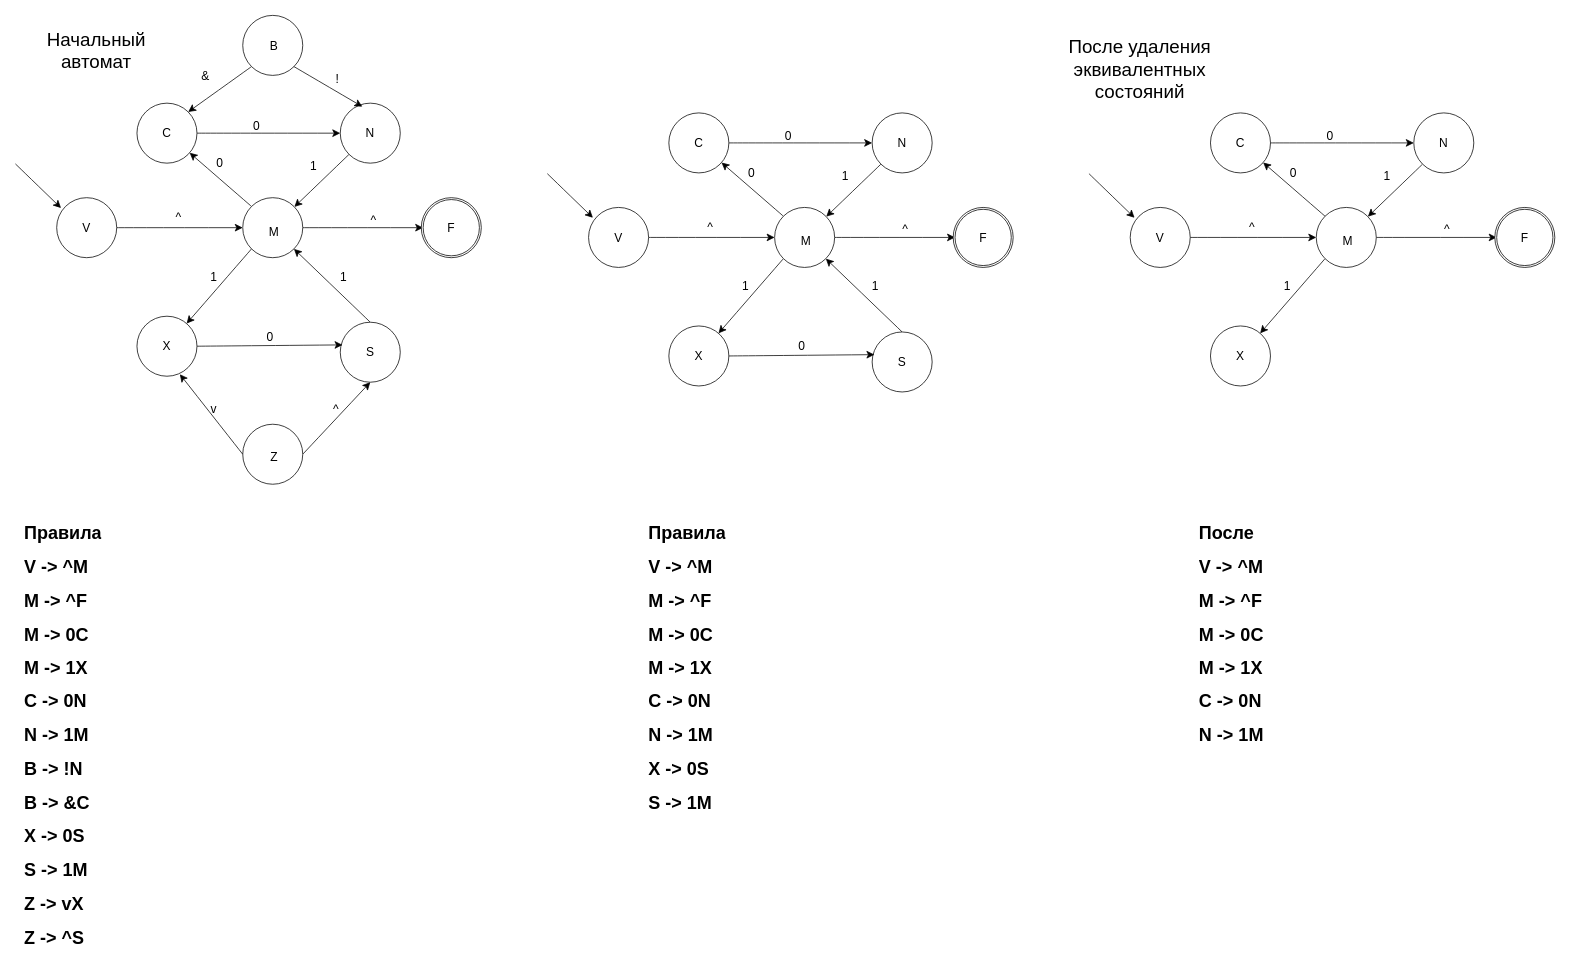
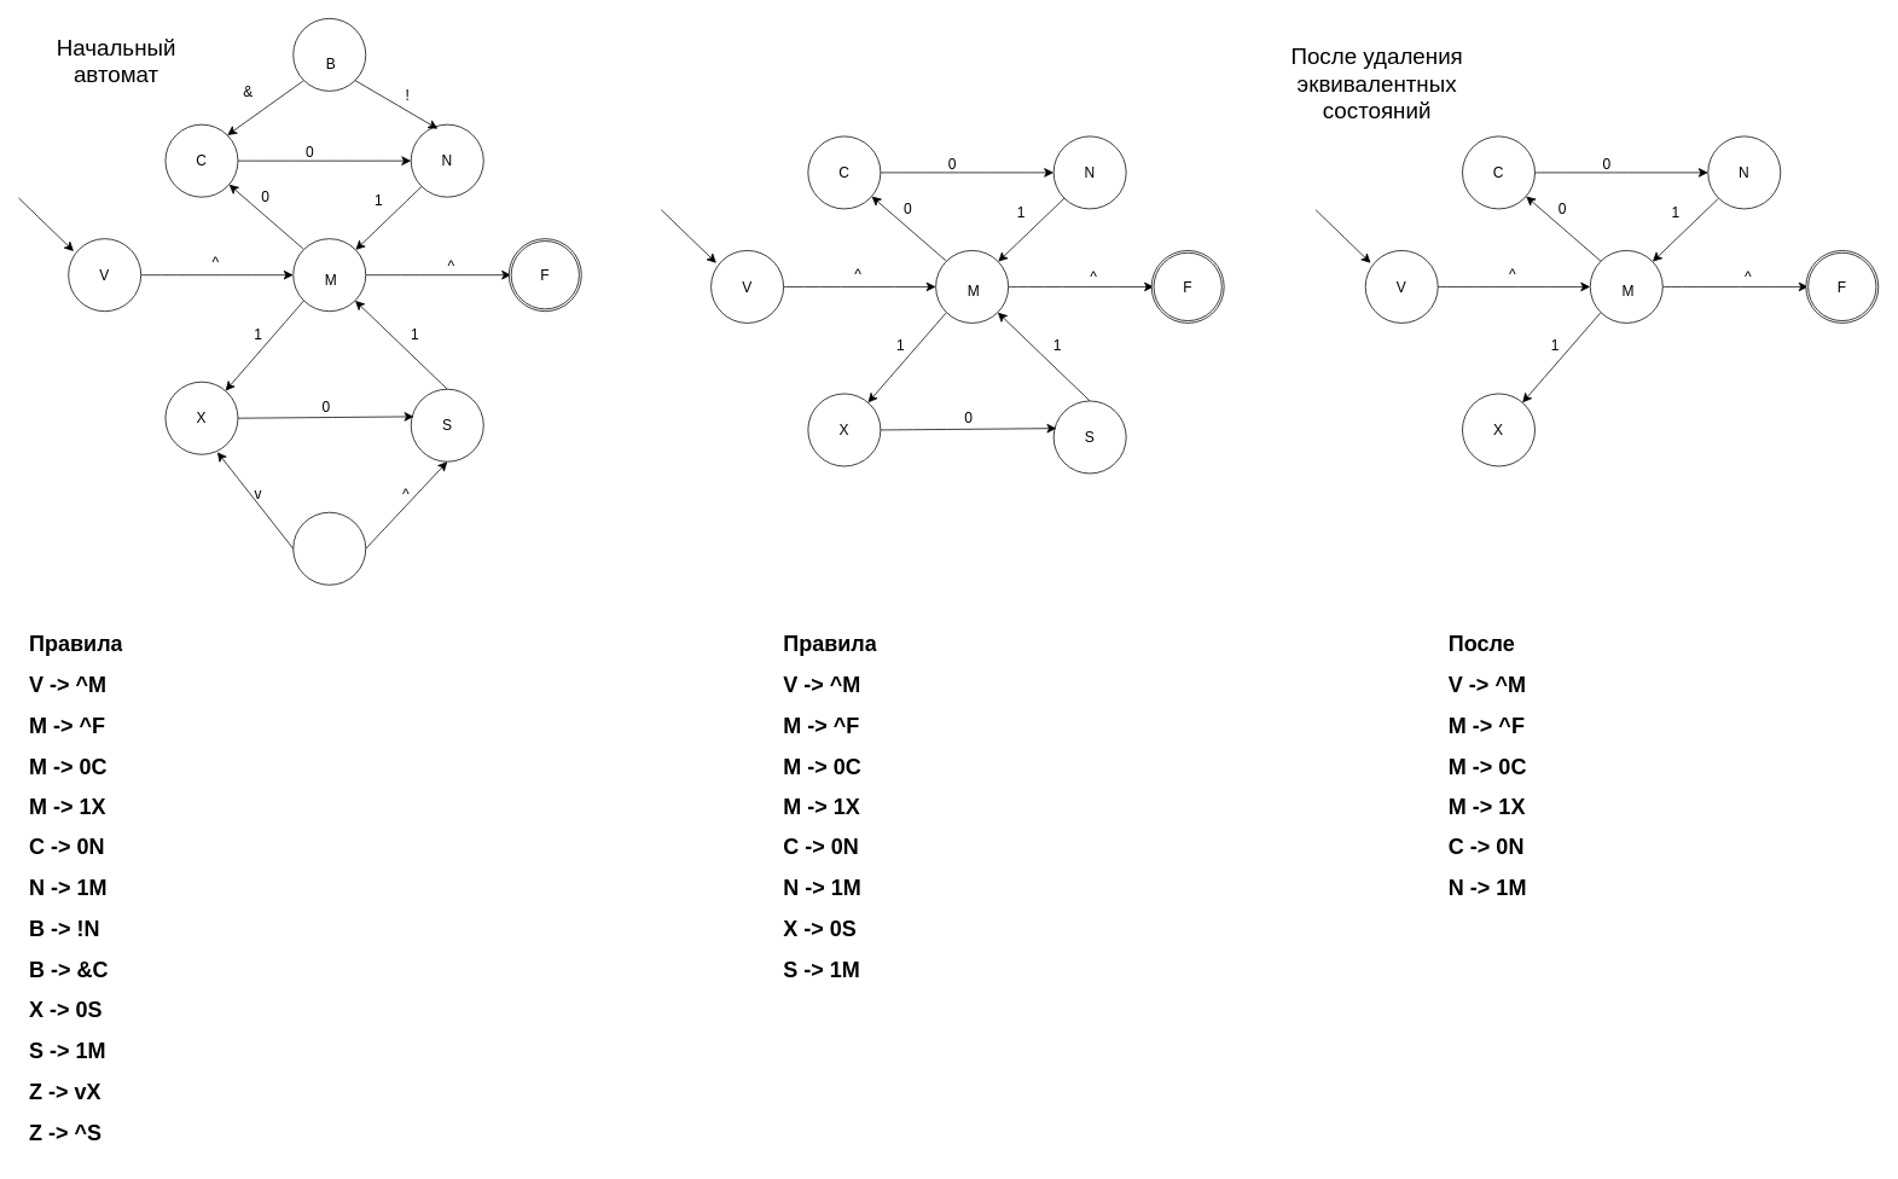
- <mxCell id="21" value="B" style="text;html=1;align=center;verticalAlign=middle;whiteSpace=wrap;rounded=0;fontSize=16;" vertex="1" parent="1"><mxGeometry x="335" y="45" width="60" height="30" as="geometry" /></mxCell>
+ <mxCell id="21" value="B" style="text;html=1;align=center;verticalAlign=middle;whiteSpace=wrap;rounded=0;fontSize=16;" vertex="1" parent="1"><mxGeometry x="335" y="55" width="60" height="30" as="geometry" /></mxCell>
- <mxCell id="29" value="Z" style="text;html=1;align=center;verticalAlign=middle;whiteSpace=wrap;rounded=0;fontSize=16;" vertex="1" parent="1"><mxGeometry x="335" y="594" width="60" height="30" as="geometry" /></mxCell>
